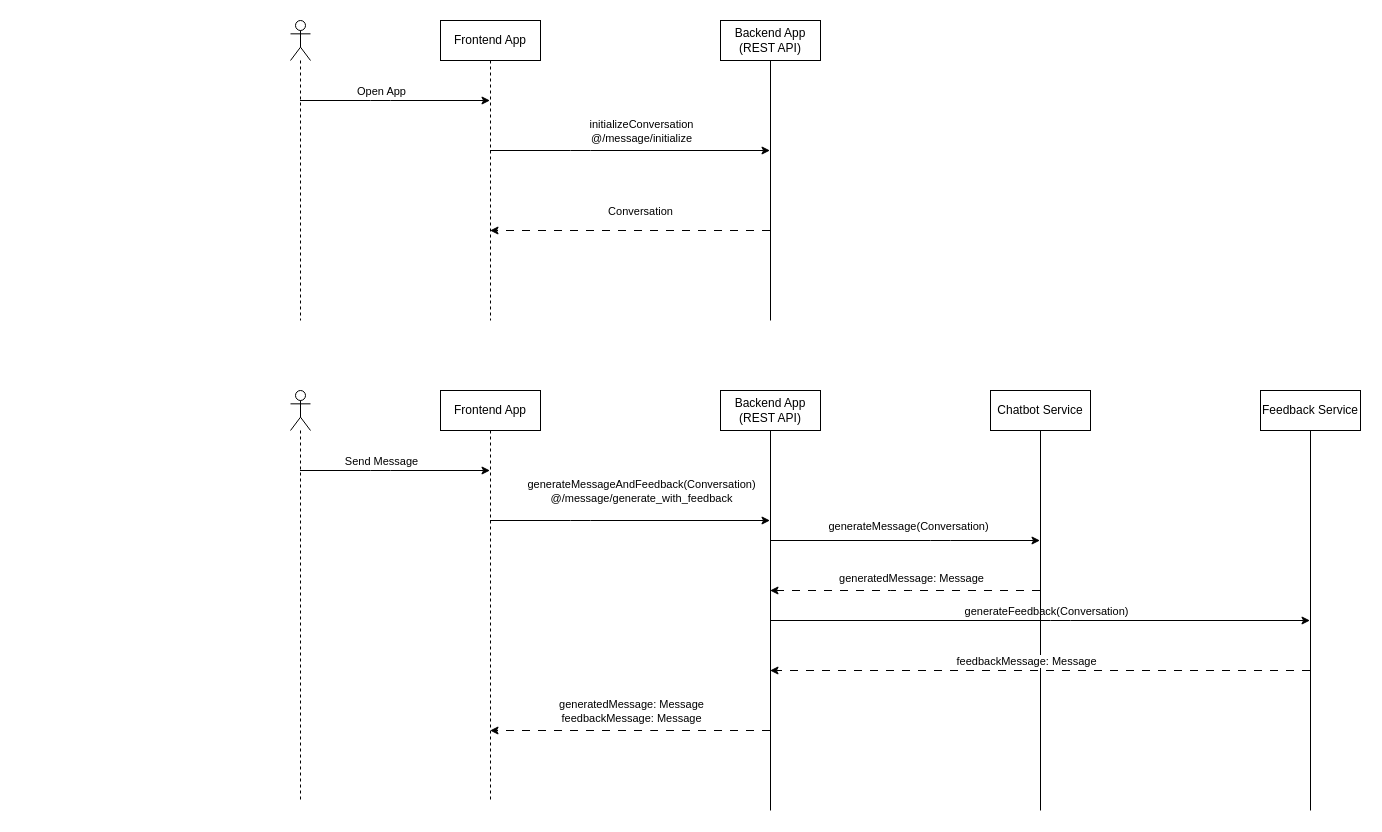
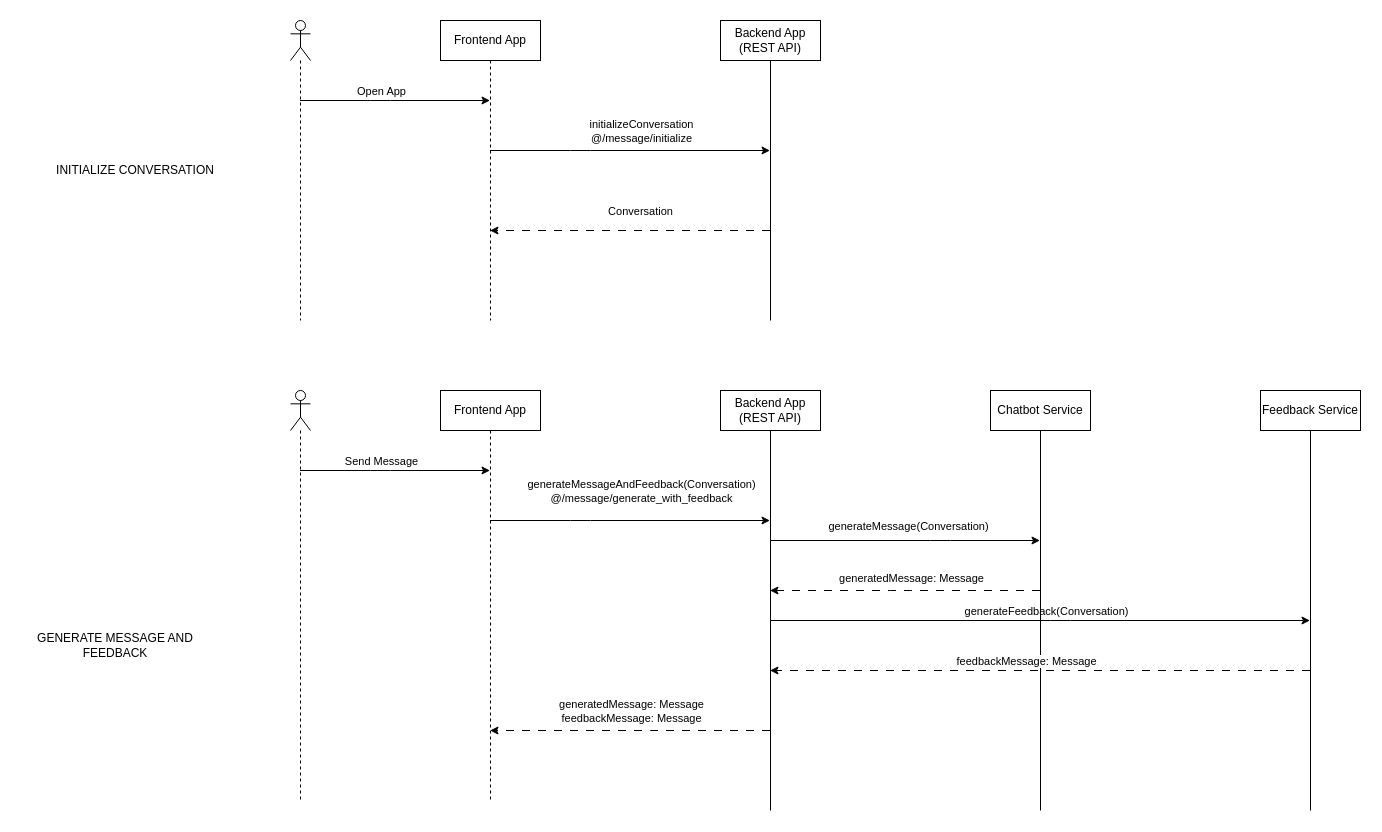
+ <mxCell id="28" value="INITIALIZE CONVERSATION" style="text;html=1;strokeColor=none;fillColor=none;align=center;verticalAlign=middle;whiteSpace=wrap;rounded=0;" parent="1" vertex="1"><mxGeometry x="40" y="155" width="190" height="30" as="geometry" /></mxCell>
+ <mxCell id="29" value="GENERATE MESSAGE AND FEEDBACK" style="text;html=1;strokeColor=none;fillColor=none;align=center;verticalAlign=middle;whiteSpace=wrap;rounded=0;" parent="1" vertex="1"><mxGeometry x="20" y="630" width="190" height="30" as="geometry" /></mxCell>
